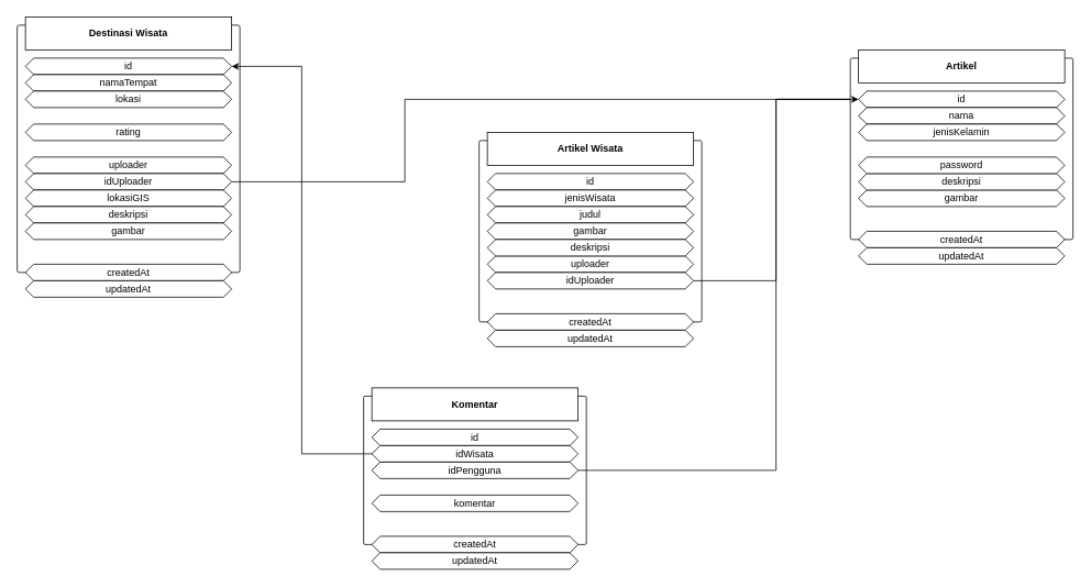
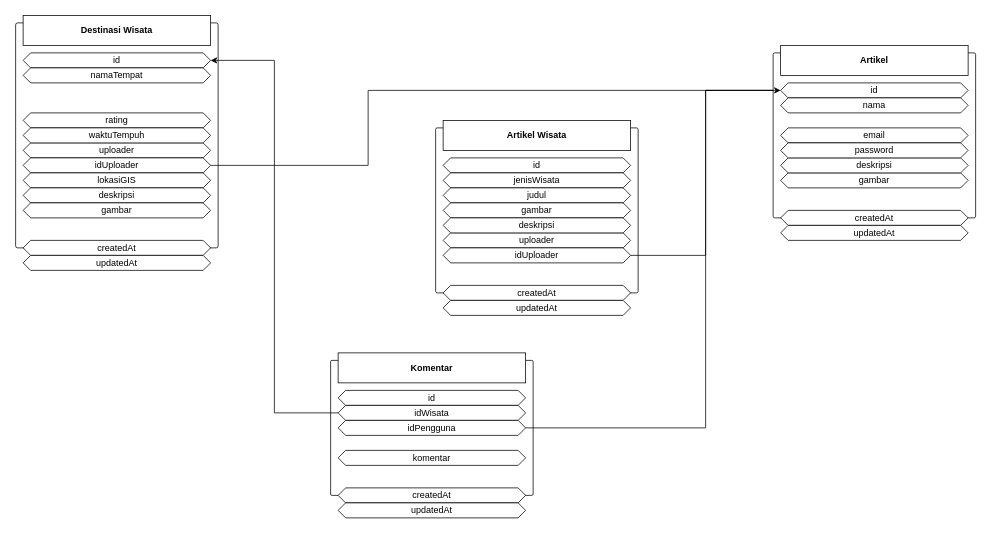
- <mxCell id="6" value="lokasi" style="shape=hexagon;perimeter=hexagonPerimeter2;whiteSpace=wrap;html=1;fixedSize=1;size=10;align=center;" parent="1" vertex="1"><mxGeometry x="30" y="110" width="250" height="20" as="geometry" /></mxCell>
- <mxCell id="33" value="jenisKelamin" style="shape=hexagon;perimeter=hexagonPerimeter2;whiteSpace=wrap;html=1;fixedSize=1;size=10;align=center;" parent="1" vertex="1"><mxGeometry x="1040" y="150" width="250" height="20" as="geometry" /></mxCell>
+ <mxCell id="14" value="waktuTempuh" style="shape=hexagon;perimeter=hexagonPerimeter2;whiteSpace=wrap;html=1;fixedSize=1;size=10;align=center;" parent="1" vertex="1"><mxGeometry x="30" y="170" width="250" height="20" as="geometry" /></mxCell>
+ <mxCell id="34" value="email" style="shape=hexagon;perimeter=hexagonPerimeter2;whiteSpace=wrap;html=1;fixedSize=1;size=10;align=center;" parent="1" vertex="1"><mxGeometry x="1040" y="170" width="250" height="20" as="geometry" /></mxCell>
